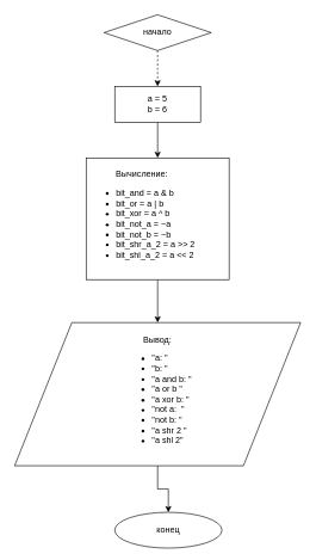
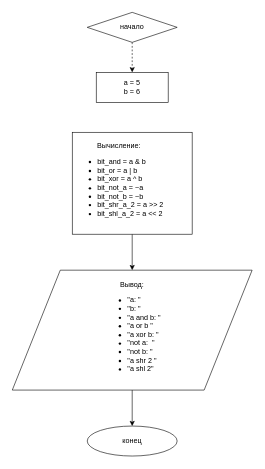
- <mxCell id="4" value="" style="edgeStyle=orthogonalEdgeStyle;rounded=0;orthogonalLoop=1;jettySize=auto;html=1;" edge="1" parent="1" source="5" target="7"><mxGeometry relative="1" as="geometry" /></mxCell>
- <mxCell id="10" value="конец" style="ellipse;whiteSpace=wrap;html=1;" vertex="1" parent="1"><mxGeometry x="160" y="715" width="150" height="50" as="geometry" /></mxCell>
+ <mxCell id="10" value="конец" style="ellipse;whiteSpace=wrap;html=1;" vertex="1" parent="1"><mxGeometry x="145" y="710" width="150" height="50" as="geometry" /></mxCell>
